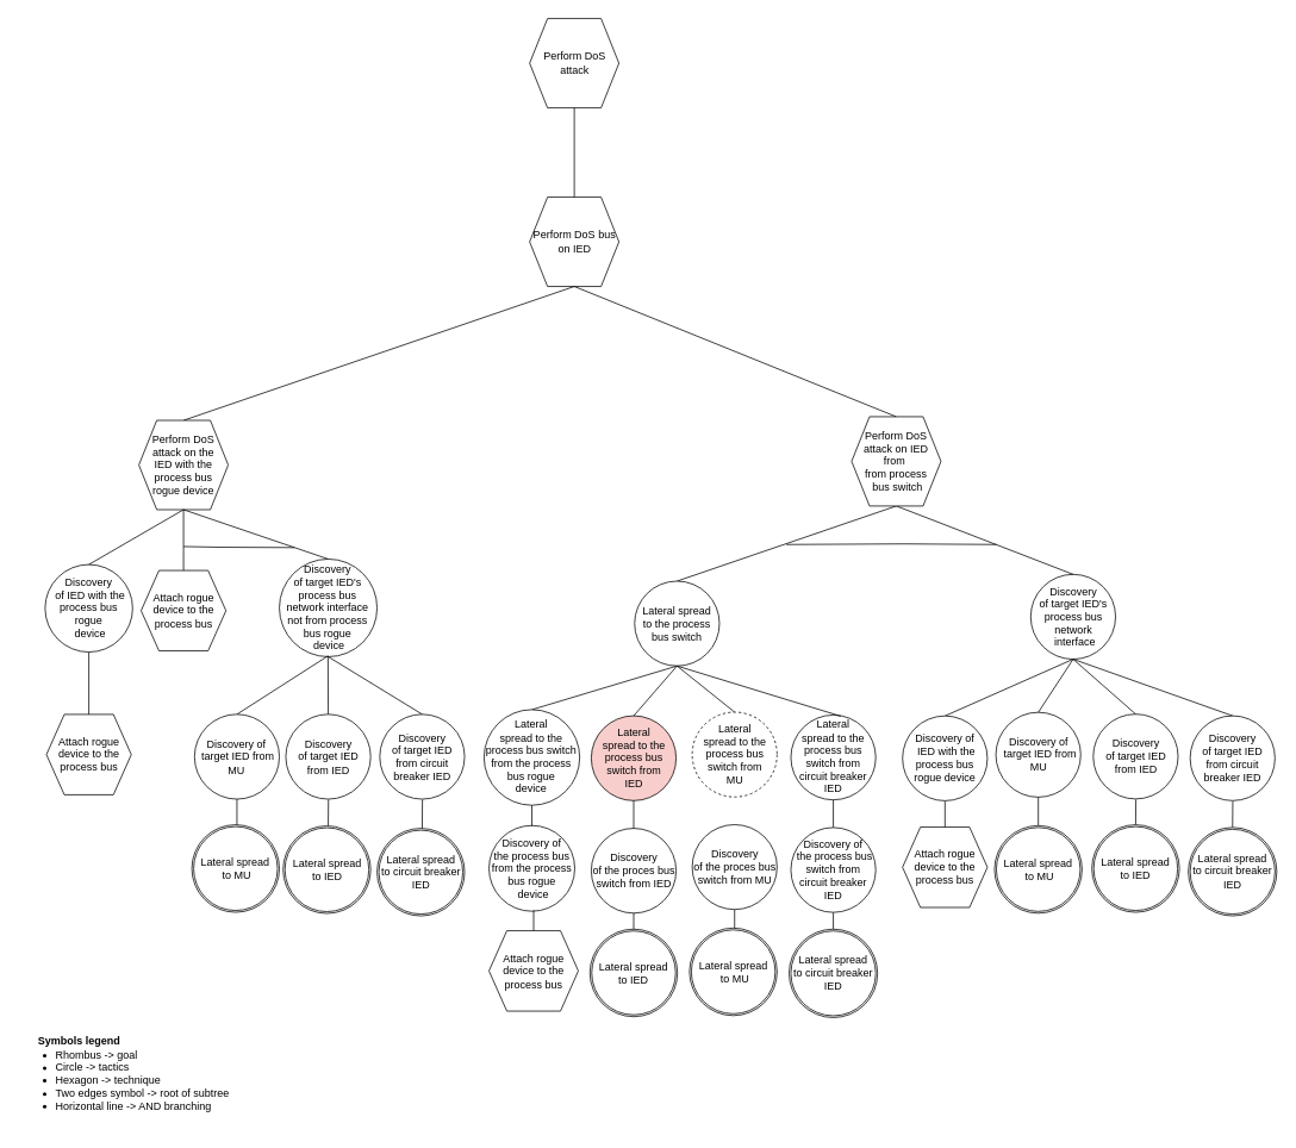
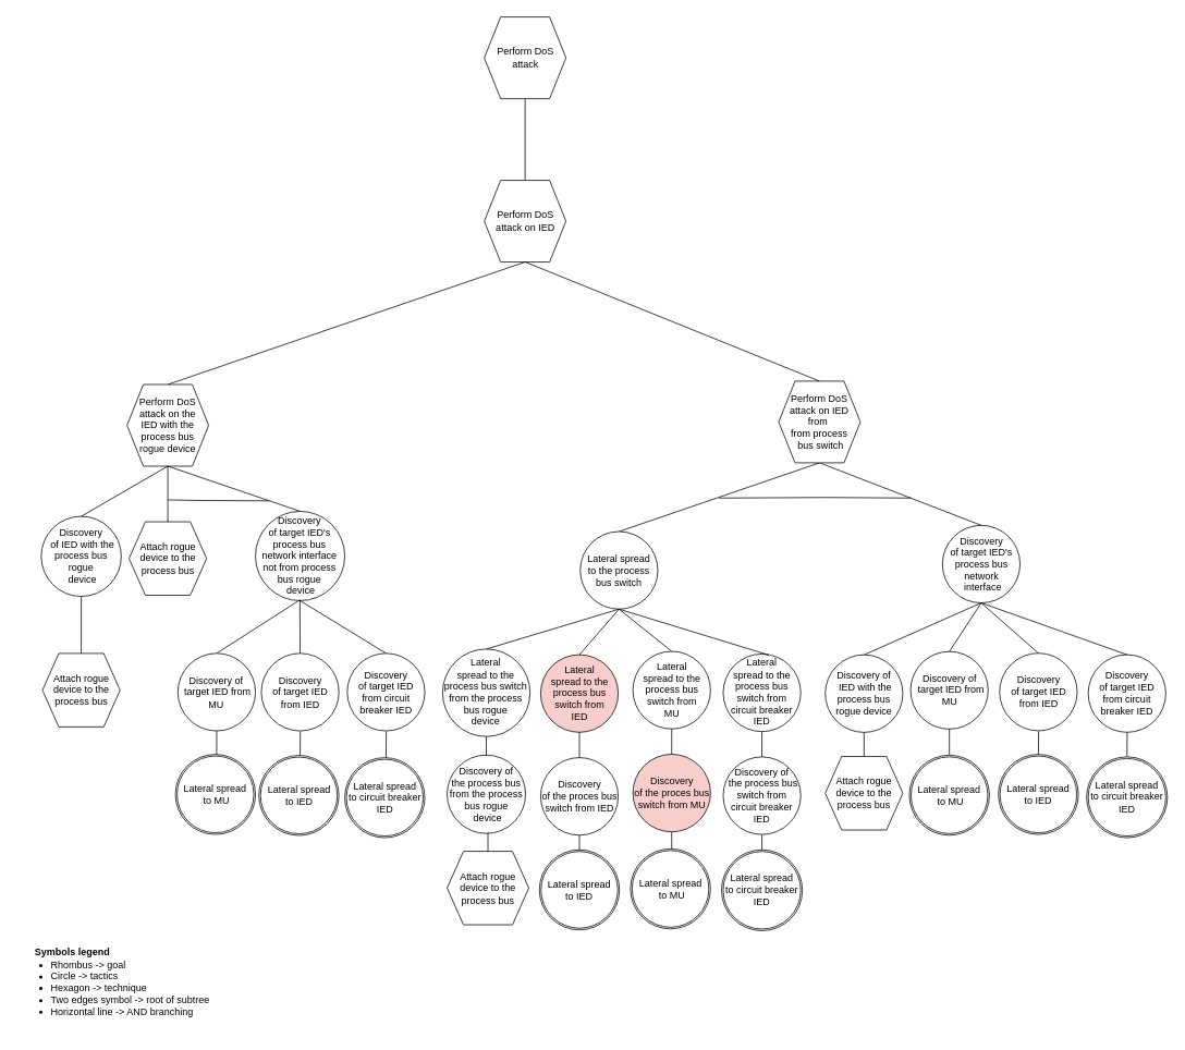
- <mxCell id="3" value="Perform DoS bus on IED" style="shape=hexagon;perimeter=hexagonPerimeter2;whiteSpace=wrap;html=1;fixedSize=1;" parent="1" vertex="1"><mxGeometry x="592.5" y="220" width="100" height="100" as="geometry" /></mxCell>
+ <mxCell id="3" value="Perform DoS attack on IED" style="shape=hexagon;perimeter=hexagonPerimeter2;whiteSpace=wrap;html=1;fixedSize=1;" parent="1" vertex="1"><mxGeometry x="592.5" y="220" width="100" height="100" as="geometry" /></mxCell>
- <mxCell id="29" value="Lateral&lt;br&gt;&amp;nbsp;spread to the&amp;nbsp;&lt;br&gt;process bus switch from &lt;br&gt;MU" style="ellipse;whiteSpace=wrap;html=1;aspect=fixed;dashed=1;" parent="1" vertex="1"><mxGeometry x="774.5" y="796.71" width="95" height="95" as="geometry" /></mxCell>
+ <mxCell id="29" value="Lateral&lt;br&gt;&amp;nbsp;spread to the&amp;nbsp;&lt;br&gt;process bus switch from &lt;br&gt;MU" style="ellipse;whiteSpace=wrap;html=1;aspect=fixed;" parent="1" vertex="1"><mxGeometry x="774.5" y="796.71" width="95" height="95" as="geometry" /></mxCell>
+ <mxCell id="30" value="" style="endArrow=none;html=1;rounded=0;entryX=0.5;entryY=1;entryDx=0;entryDy=0;" parent="1" source="28" target="29" edge="1"><mxGeometry width="50" height="50" relative="1" as="geometry"><mxPoint x="822.5" y="918.21" as="sourcePoint" /><mxPoint x="563.88" y="929.71" as="targetPoint" /><Array as="points" /></mxGeometry></mxCell>
- <mxCell id="28" value="Discovery&lt;br&gt;of the proces bus switch from MU" style="ellipse;whiteSpace=wrap;html=1;aspect=fixed;" parent="1" vertex="1"><mxGeometry x="774.5" y="922.71" width="95" height="95" as="geometry" /></mxCell>
+ <mxCell id="28" value="Discovery&lt;br&gt;of the proces bus switch from MU" style="ellipse;whiteSpace=wrap;html=1;aspect=fixed;fillColor=#f8cecc;" parent="1" vertex="1"><mxGeometry x="774.5" y="922.71" width="95" height="95" as="geometry" /></mxCell>
